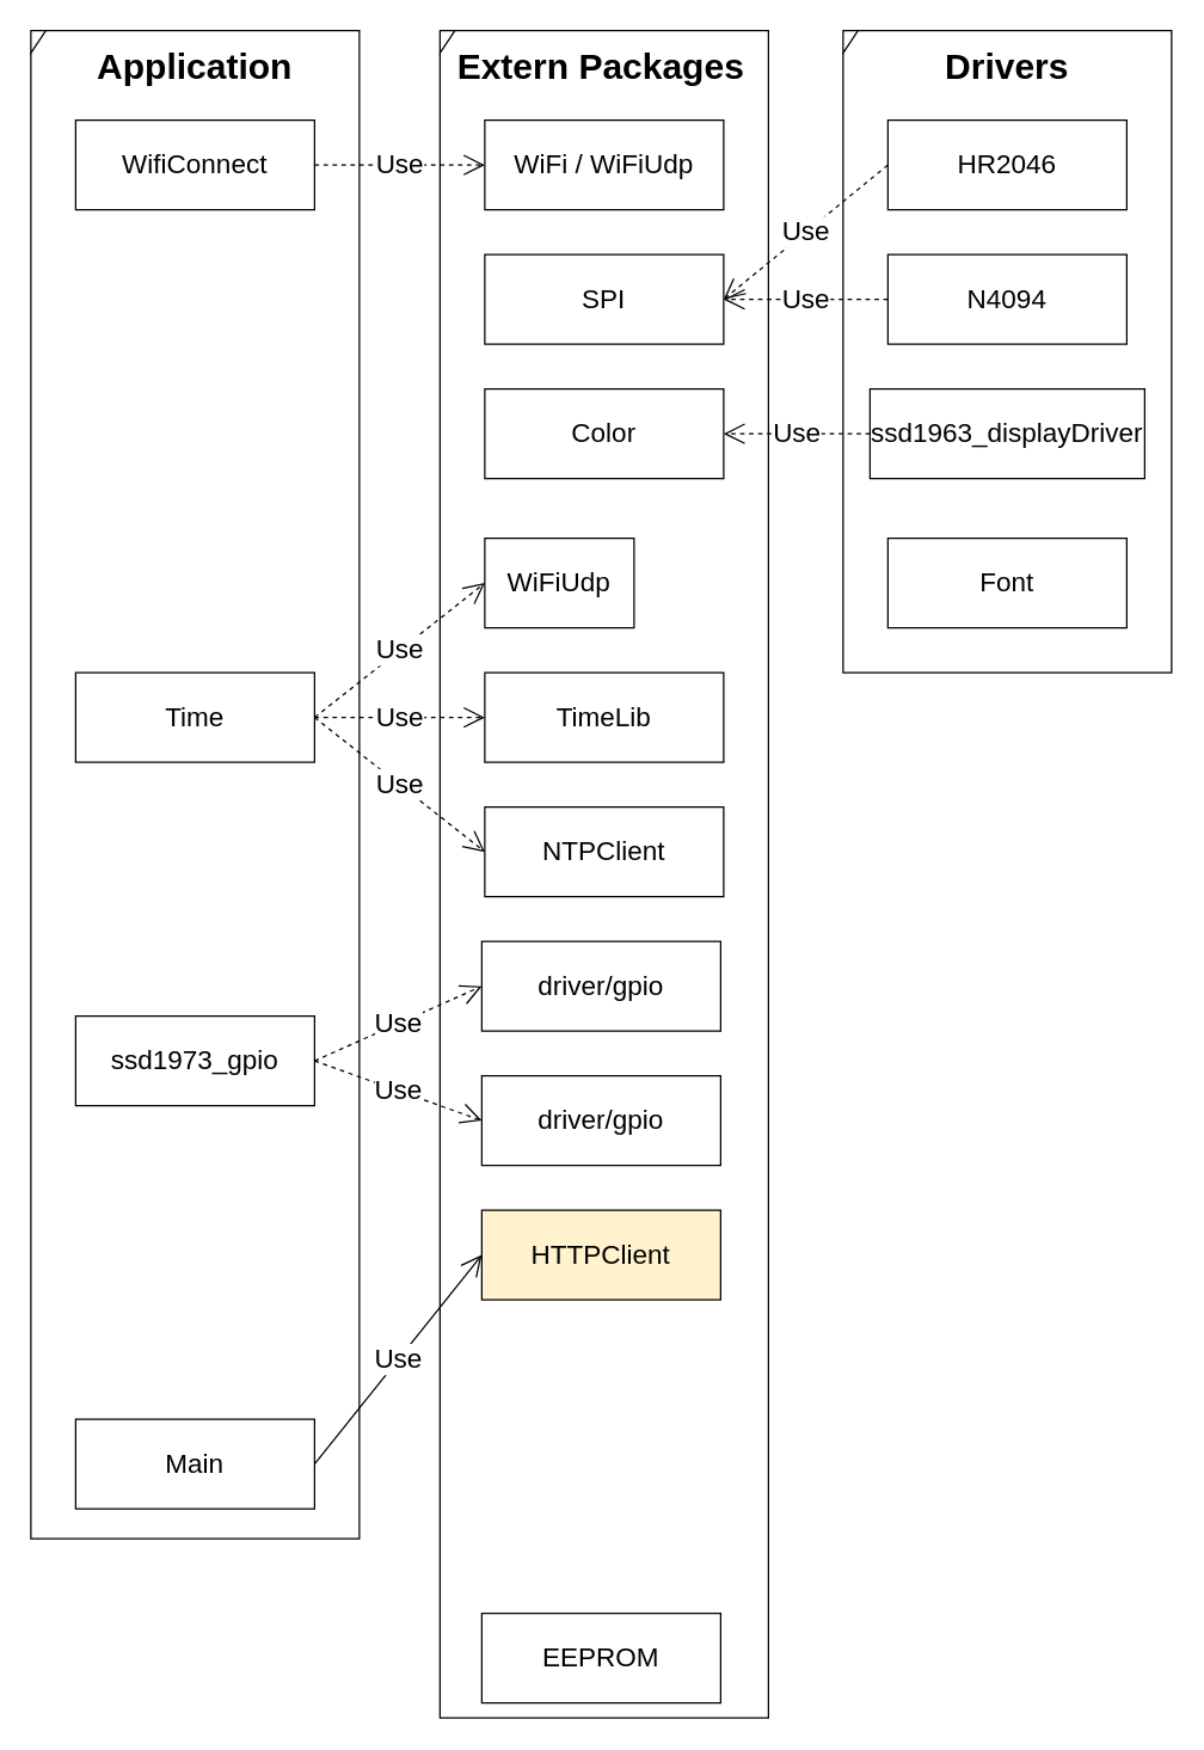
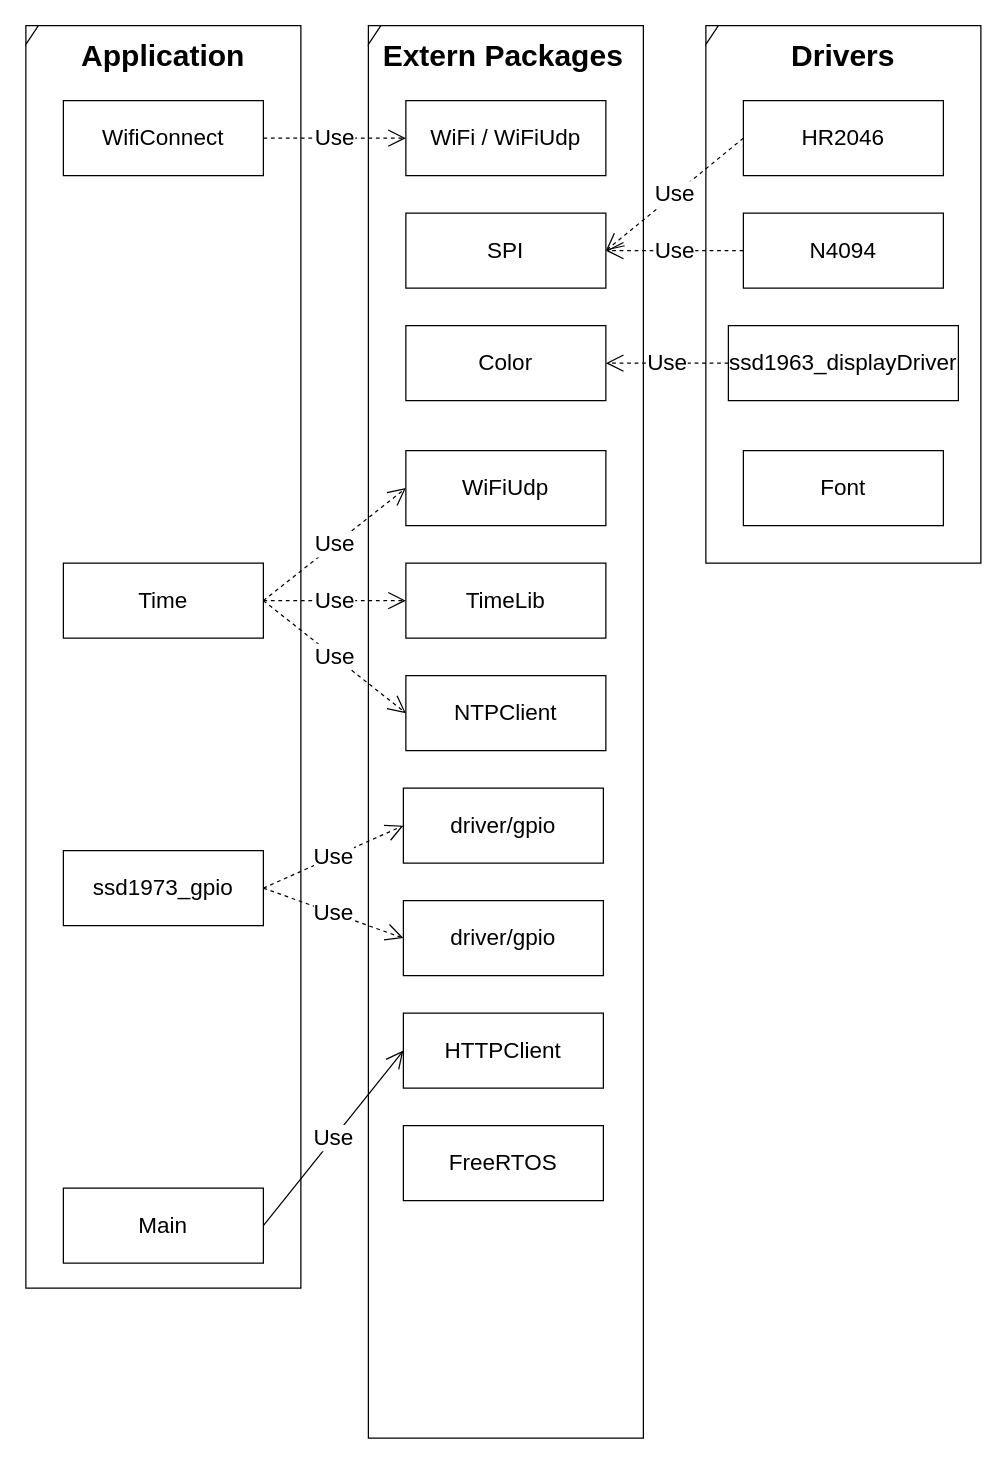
- <mxCell id="30" value="WiFiUdp" style="rounded=0;whiteSpace=wrap;html=1;fontSize=18;" vertex="1" parent="1"><mxGeometry x="324" y="360" width="100" height="60" as="geometry" /></mxCell>
+ <mxCell id="30" value="WiFiUdp" style="rounded=0;whiteSpace=wrap;html=1;fontSize=18;" vertex="1" parent="1"><mxGeometry x="324" y="360" width="160" height="60" as="geometry" /></mxCell>
- <mxCell id="23" value="HTTPClient" style="rounded=0;whiteSpace=wrap;html=1;fontSize=18;fillColor=#fff2cc;" vertex="1" parent="1"><mxGeometry x="322" y="810" width="160" height="60" as="geometry" /></mxCell>
+ <mxCell id="23" value="HTTPClient" style="rounded=0;whiteSpace=wrap;html=1;fontSize=18;" vertex="1" parent="1"><mxGeometry x="322" y="810" width="160" height="60" as="geometry" /></mxCell>
+ <mxCell id="26" value="FreeRTOS" style="rounded=0;whiteSpace=wrap;html=1;fontSize=18;" vertex="1" parent="1"><mxGeometry x="322" y="900" width="160" height="60" as="geometry" /></mxCell>
- <mxCell id="31" value="EEPROM" style="rounded=0;whiteSpace=wrap;html=1;fontSize=18;" vertex="1" parent="1"><mxGeometry x="322" y="1080" width="160" height="60" as="geometry" /></mxCell>
